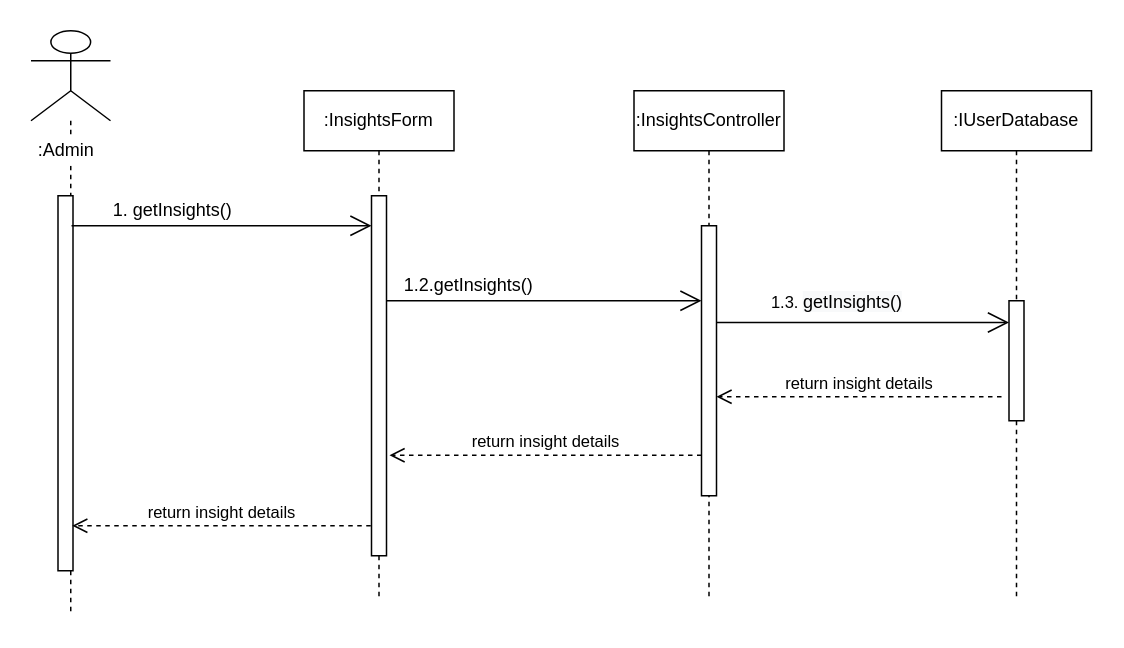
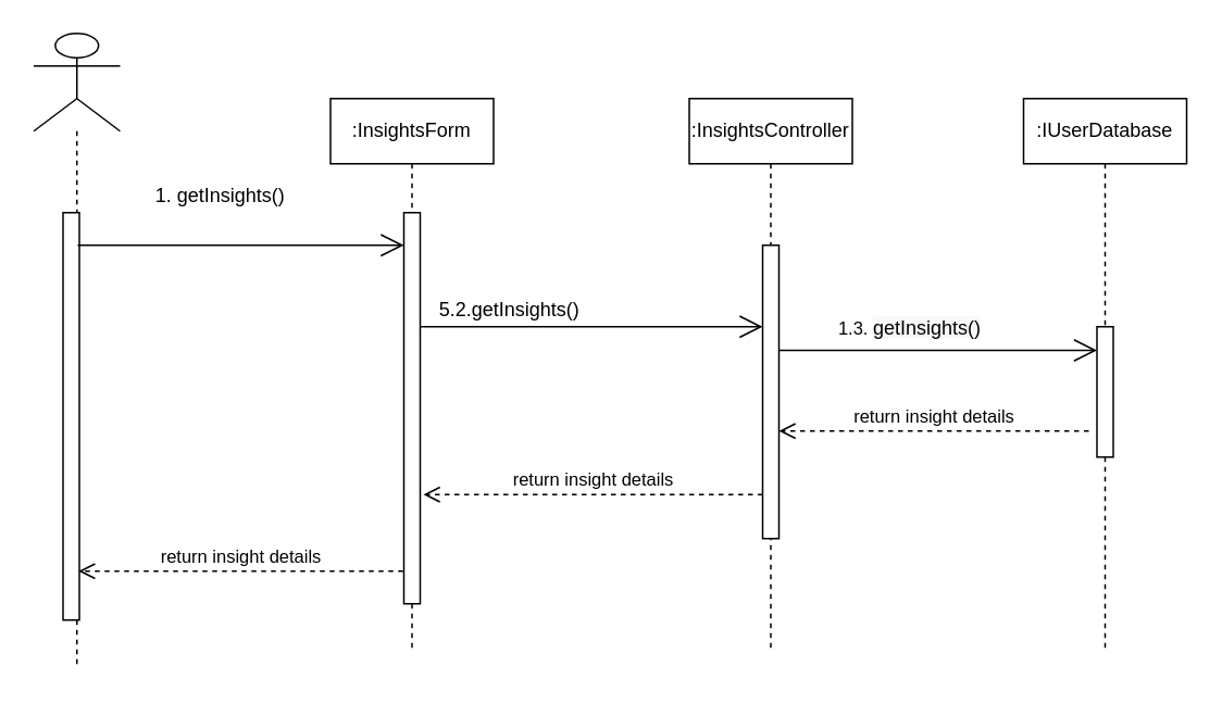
- <mxCell id="7" value=":Admin" style="text;html=1;resizable=0;points=[];autosize=1;align=left;verticalAlign=top;spacingTop=-4;fillColor=#ffffff;" vertex="1" parent="5"><mxGeometry x="3" y="70" width="50" height="20" as="geometry" /></mxCell>
- <mxCell id="12" value="1. getInsights()" style="text;html=1;resizable=0;points=[];autosize=1;align=left;verticalAlign=top;spacingTop=-4;" vertex="1" parent="1"><mxGeometry x="73" y="130" width="90" height="20" as="geometry" /></mxCell>
+ <mxCell id="12" value="1. getInsights()" style="text;html=1;resizable=0;points=[];autosize=1;align=left;verticalAlign=top;spacingTop=-4;" vertex="1" parent="1"><mxGeometry x="93" y="110" width="90" height="20" as="geometry" /></mxCell>
- <mxCell id="13" value="1.2.getInsights()" style="text;html=1;resizable=0;points=[];autosize=1;align=left;verticalAlign=top;spacingTop=-4;" vertex="1" parent="1"><mxGeometry x="267" y="180" width="100" height="20" as="geometry" /></mxCell>
+ <mxCell id="13" value="5.2.getInsights()" style="text;html=1;resizable=0;points=[];autosize=1;align=left;verticalAlign=top;spacingTop=-4;" vertex="1" parent="1"><mxGeometry x="267" y="180" width="100" height="20" as="geometry" /></mxCell>
